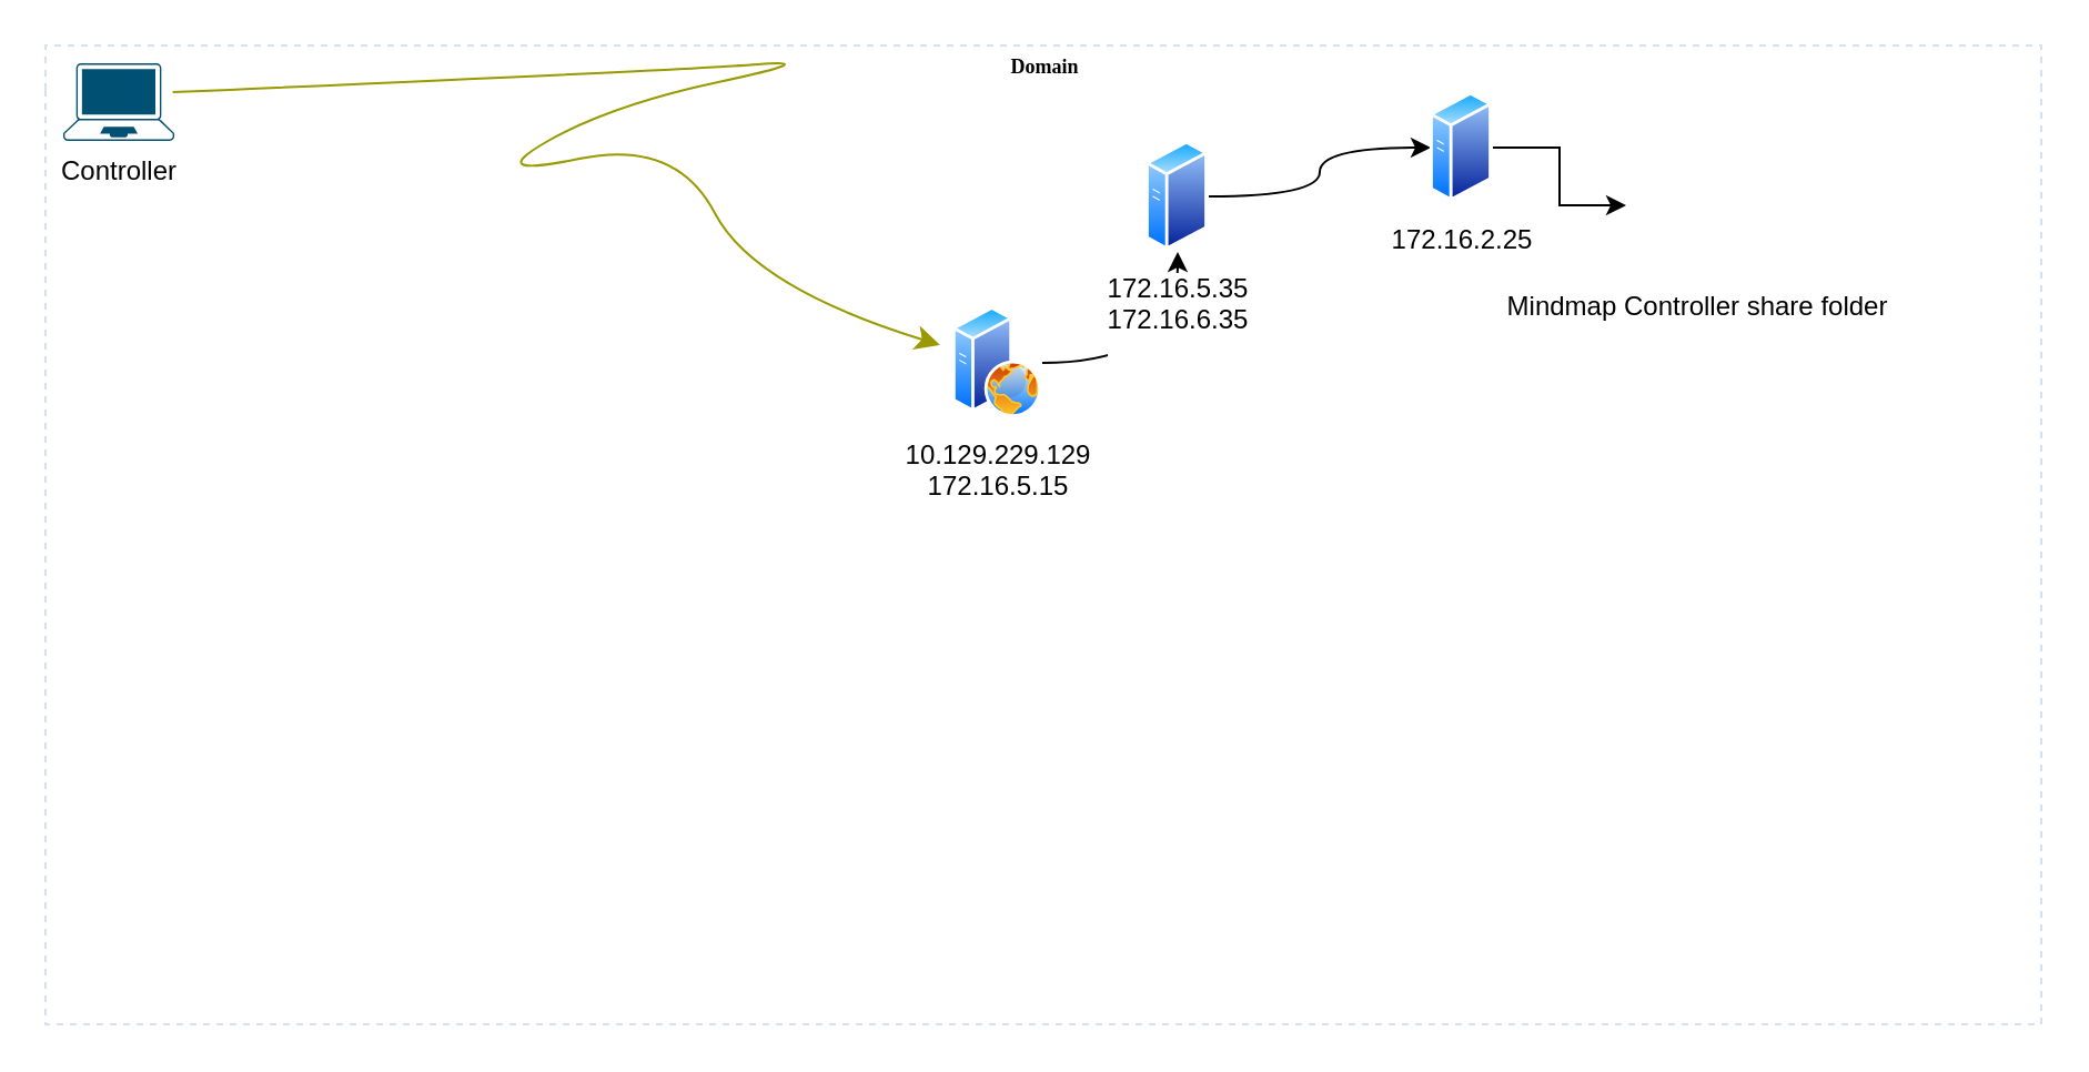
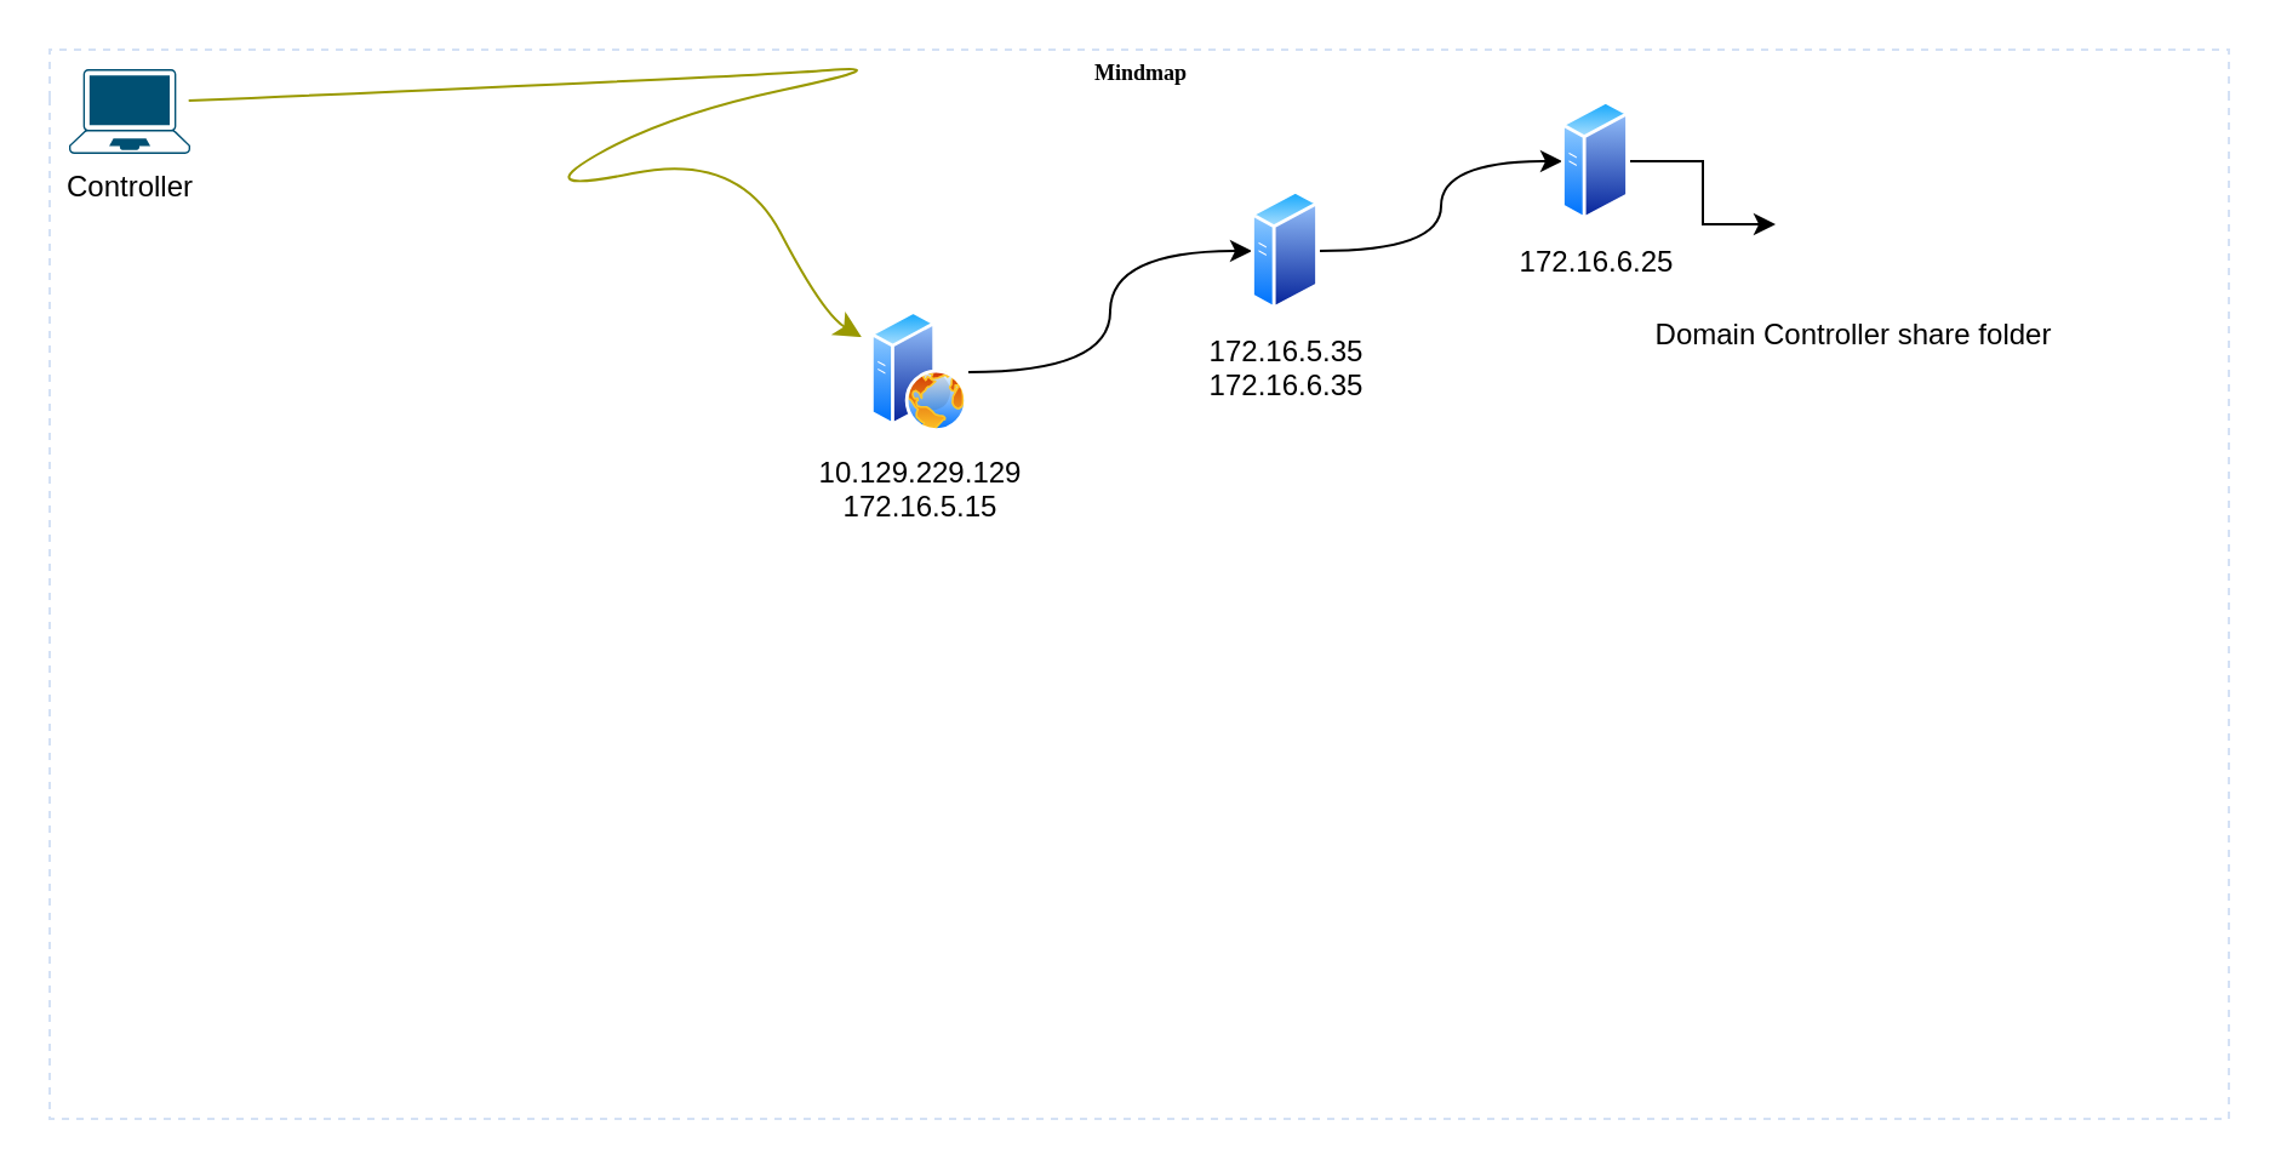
- <mxCell id="2" value="Domain" style="swimlane;html=1;startSize=20;horizontal=1;containerType=tree;labelBackgroundColor=none;strokeColor=#D4E1F5;strokeWidth=1;fillColor=none;fontFamily=Comic Sans MS;fontSize=9;swimlaneLine=0;dashed=1;collapsible=0;" parent="1" vertex="1"><mxGeometry x="20" y="20" width="899" height="441" as="geometry" /></mxCell>
+ <mxCell id="2" value="Mindmap" style="swimlane;html=1;startSize=20;horizontal=1;containerType=tree;labelBackgroundColor=none;strokeColor=#D4E1F5;strokeWidth=1;fillColor=none;fontFamily=Comic Sans MS;fontSize=9;swimlaneLine=0;dashed=1;collapsible=0;" parent="1" vertex="1"><mxGeometry x="20" y="20" width="899" height="441" as="geometry" /></mxCell>
- <mxCell id="8" value="172.16.5.35&lt;br&gt;&lt;div&gt;172.16.6.35&lt;/div&gt;&lt;div&gt;&lt;br&gt;&lt;/div&gt;" style="image;aspect=fixed;perimeter=ellipsePerimeter;html=1;align=center;shadow=0;dashed=0;spacingTop=3;image=img/lib/active_directory/generic_server.svg;" vertex="1" parent="2"><mxGeometry x="496" y="43" width="28.0" height="50" as="geometry" /></mxCell>
+ <mxCell id="8" value="172.16.5.35&lt;br&gt;&lt;div&gt;172.16.6.35&lt;/div&gt;&lt;div&gt;&lt;br&gt;&lt;/div&gt;" style="image;aspect=fixed;perimeter=ellipsePerimeter;html=1;align=center;shadow=0;dashed=0;spacingTop=3;image=img/lib/active_directory/generic_server.svg;" vertex="1" parent="2"><mxGeometry x="496" y="58" width="28.0" height="50" as="geometry" /></mxCell>
- <mxCell id="10" value="172.16.2.25" style="image;aspect=fixed;perimeter=ellipsePerimeter;html=1;align=center;shadow=0;dashed=0;spacingTop=3;image=img/lib/active_directory/generic_server.svg;" vertex="1" parent="2"><mxGeometry x="624" y="21" width="28.0" height="50" as="geometry" /></mxCell>
+ <mxCell id="10" value="172.16.6.25" style="image;aspect=fixed;perimeter=ellipsePerimeter;html=1;align=center;shadow=0;dashed=0;spacingTop=3;image=img/lib/active_directory/generic_server.svg;" vertex="1" parent="2"><mxGeometry x="624" y="21" width="28.0" height="50" as="geometry" /></mxCell>
- <mxCell id="11" value="&lt;div&gt;Mindmap Controller share folder&lt;/div&gt;" style="shape=image;html=1;verticalAlign=top;verticalLabelPosition=bottom;labelBackgroundColor=#ffffff;imageAspect=0;aspect=fixed;image=https://cdn2.iconfinder.com/data/icons/crystalproject/128x128/apps/sharemanager.png" vertex="1" parent="2"><mxGeometry x="712" y="40" width="64" height="64" as="geometry" /></mxCell>
+ <mxCell id="11" value="&lt;div&gt;Domain Controller share folder&lt;/div&gt;" style="shape=image;html=1;verticalAlign=top;verticalLabelPosition=bottom;labelBackgroundColor=#ffffff;imageAspect=0;aspect=fixed;image=https://cdn2.iconfinder.com/data/icons/crystalproject/128x128/apps/sharemanager.png" vertex="1" parent="2"><mxGeometry x="712" y="40" width="64" height="64" as="geometry" /></mxCell>
- <mxCell id="6" value="&lt;span class=&quot;text-success&quot;&gt;&lt;span style=&quot;cursor:pointer;&quot; class=&quot;target&quot;&gt;&lt;span class=&quot;target-0 cursor-pointer&quot;&gt;10.129.229.129&lt;br&gt;&lt;/span&gt;&lt;/span&gt;&lt;/span&gt;172.16.5.15" style="image;aspect=fixed;perimeter=ellipsePerimeter;html=1;align=center;shadow=0;dashed=0;spacingTop=3;image=img/lib/active_directory/web_server.svg;" parent="2" vertex="1"><mxGeometry x="409" y="118" width="40" height="50" as="geometry" /></mxCell>
+ <mxCell id="6" value="&lt;span class=&quot;text-success&quot;&gt;&lt;span style=&quot;cursor:pointer;&quot; class=&quot;target&quot;&gt;&lt;span class=&quot;target-0 cursor-pointer&quot;&gt;10.129.229.129&lt;br&gt;&lt;/span&gt;&lt;/span&gt;&lt;/span&gt;172.16.5.15" style="image;aspect=fixed;perimeter=ellipsePerimeter;html=1;align=center;shadow=0;dashed=0;spacingTop=3;image=img/lib/active_directory/web_server.svg;" parent="2" vertex="1"><mxGeometry x="339" y="108" width="40" height="50" as="geometry" /></mxCell>
